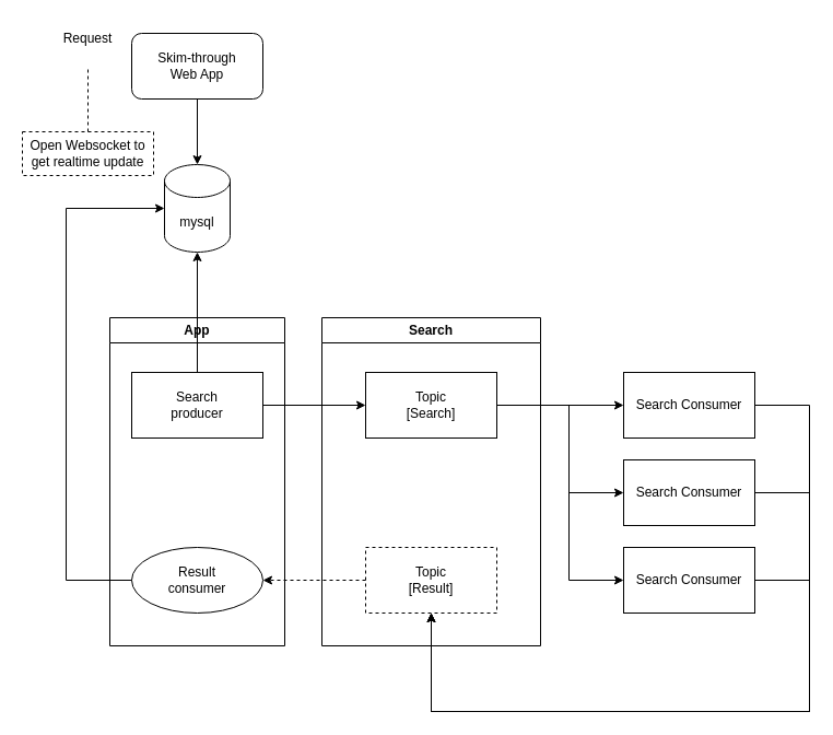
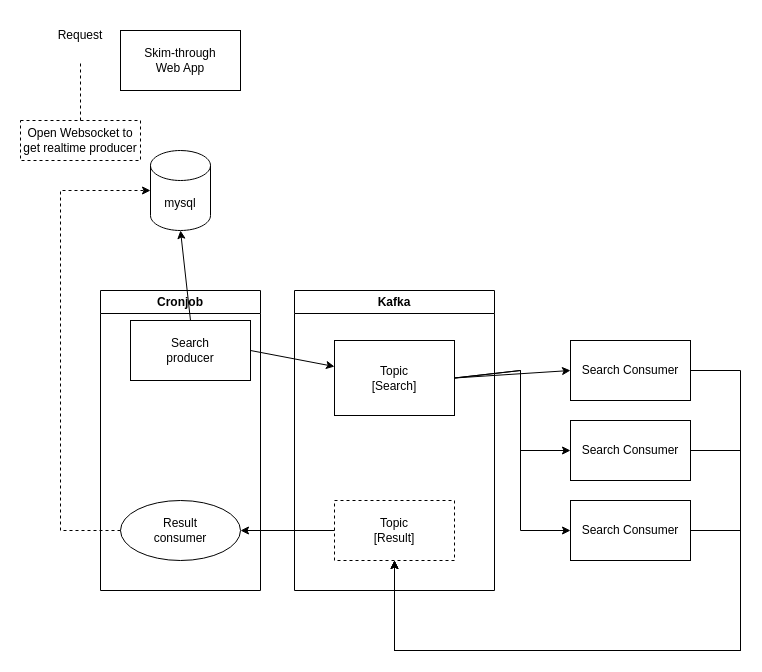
- <mxCell id="2" value="Skim-through &lt;br&gt;Web App" style="whiteSpace=wrap;html=1;rounded=1;" vertex="1" parent="1"><mxGeometry x="120" y="30" width="120" height="60" as="geometry" /></mxCell>
+ <mxCell id="2" value="Skim-through &lt;br&gt;Web App" style="rounded=0;whiteSpace=wrap;html=1;" vertex="1" parent="1"><mxGeometry x="120" y="30" width="120" height="60" as="geometry" /></mxCell>
- <mxCell id="4" value="" style="endArrow=classic;html=1;rounded=0;exitX=0.5;exitY=1;exitDx=0;exitDy=0;" edge="1" parent="1" source="2" target="3"><mxGeometry width="50" height="50" relative="1" as="geometry"><mxPoint x="320" y="300" as="sourcePoint" /><mxPoint x="370" y="250" as="targetPoint" /></mxGeometry></mxCell>
- <mxCell id="25" value="Open Websocket to get realtime update" style="text;html=1;strokeColor=default;fillColor=none;align=center;verticalAlign=middle;whiteSpace=wrap;rounded=0;dashed=1;" vertex="1" parent="1"><mxGeometry x="20" y="120" width="120" height="40" as="geometry" /></mxCell>
+ <mxCell id="25" value="Open Websocket to get realtime producer" style="text;html=1;strokeColor=default;fillColor=none;align=center;verticalAlign=middle;whiteSpace=wrap;rounded=0;dashed=1;" vertex="1" parent="1"><mxGeometry x="20" y="120" width="120" height="40" as="geometry" /></mxCell>
- <mxCell id="5" value="App" style="swimlane;whiteSpace=wrap;html=1;" vertex="1" parent="1"><mxGeometry x="100" y="290" width="160" height="300" as="geometry" /></mxCell>
+ <mxCell id="5" value="Cronjob" style="swimlane;whiteSpace=wrap;html=1;" vertex="1" parent="1"><mxGeometry x="100" y="290" width="160" height="300" as="geometry" /></mxCell>
- <mxCell id="16" value="Search" style="swimlane;whiteSpace=wrap;html=1;" vertex="1" parent="1"><mxGeometry x="294" y="290" width="200" height="300" as="geometry" /></mxCell>
+ <mxCell id="16" value="Kafka" style="swimlane;whiteSpace=wrap;html=1;" vertex="1" parent="1"><mxGeometry x="294" y="290" width="200" height="300" as="geometry" /></mxCell>
- <mxCell id="22" value="" style="endArrow=classic;html=1;rounded=0;exitX=0;exitY=0.5;exitDx=0;exitDy=0;entryX=0;entryY=0.5;entryDx=0;entryDy=0;entryPerimeter=0;" edge="1" parent="1" source="7" target="3"><mxGeometry width="50" height="50" relative="1" as="geometry"><mxPoint x="580" y="470" as="sourcePoint" /><mxPoint x="630" y="420" as="targetPoint" /><Array as="points"><mxPoint x="60" y="530" /><mxPoint x="60" y="190" /></Array></mxGeometry></mxCell>
+ <mxCell id="22" value="" style="endArrow=classic;html=1;rounded=0;exitX=0;exitY=0.5;exitDx=0;exitDy=0;entryX=0;entryY=0.5;entryDx=0;entryDy=0;entryPerimeter=0;dashed=1;" edge="1" parent="1" source="7" target="3"><mxGeometry width="50" height="50" relative="1" as="geometry"><mxPoint x="580" y="470" as="sourcePoint" /><mxPoint x="630" y="420" as="targetPoint" /><Array as="points"><mxPoint x="60" y="530" /><mxPoint x="60" y="190" /></Array></mxGeometry></mxCell>
- <mxCell id="6" value="Search&lt;br&gt;producer" style="rounded=0;whiteSpace=wrap;html=1;" vertex="1" parent="5"><mxGeometry x="20" y="50" width="120" height="60" as="geometry" /></mxCell>
+ <mxCell id="6" value="Search&lt;br&gt;producer" style="rounded=0;whiteSpace=wrap;html=1;" vertex="1" parent="5"><mxGeometry x="30" y="30" width="120" height="60" as="geometry" /></mxCell>
- <mxCell id="17" value="Topic&lt;br&gt;[Search]" style="rounded=0;whiteSpace=wrap;html=1;" vertex="1" parent="16"><mxGeometry x="40" y="50" width="120" height="60" as="geometry" /></mxCell>
+ <mxCell id="17" value="Topic&lt;br&gt;[Search]" style="rounded=0;whiteSpace=wrap;html=1;" vertex="1" parent="16"><mxGeometry x="40" y="50" width="120" height="75" as="geometry" /></mxCell>
- <mxCell id="23" value="" style="endArrow=classic;html=1;rounded=0;entryX=1;entryY=0.5;entryDx=0;entryDy=0;exitX=0;exitY=0.5;exitDx=0;exitDy=0;dashed=1;" edge="1" parent="1" source="18" target="7"><mxGeometry width="50" height="50" relative="1" as="geometry"><mxPoint x="330" y="530" as="sourcePoint" /><mxPoint x="344" y="380" as="targetPoint" /></mxGeometry></mxCell>
+ <mxCell id="23" value="" style="endArrow=classic;html=1;rounded=0;entryX=1;entryY=0.5;entryDx=0;entryDy=0;exitX=0;exitY=0.5;exitDx=0;exitDy=0;" edge="1" parent="1" source="18" target="7"><mxGeometry width="50" height="50" relative="1" as="geometry"><mxPoint x="330" y="530" as="sourcePoint" /><mxPoint x="344" y="380" as="targetPoint" /></mxGeometry></mxCell>
